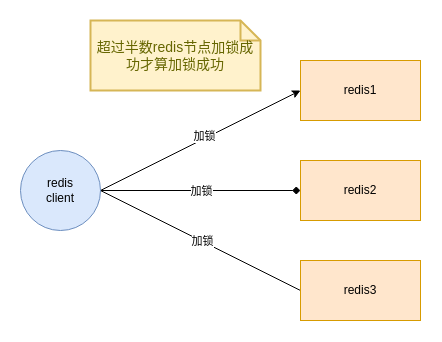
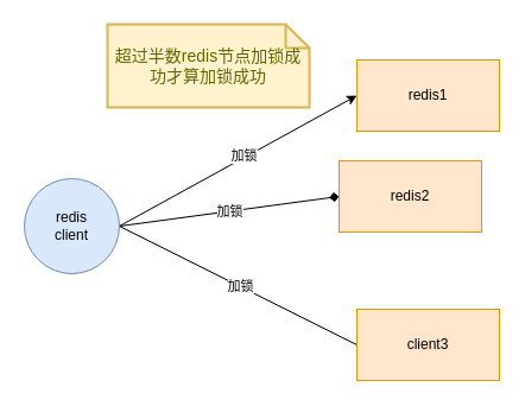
- <mxCell id="9" value="redis1" style="rounded=0;whiteSpace=wrap;html=1;fillColor=#ffe6cc;strokeColor=#d79b00;" vertex="1" parent="1"><mxGeometry x="300" y="60" width="120" height="60" as="geometry" /></mxCell>
+ <mxCell id="9" value="redis1" style="rounded=0;whiteSpace=wrap;html=1;fillColor=#ffe6cc;strokeColor=#d79b00;" vertex="1" parent="1"><mxGeometry x="300" y="50" width="120" height="60" as="geometry" /></mxCell>
- <mxCell id="10" value="redis2" style="rounded=0;whiteSpace=wrap;html=1;fillColor=#ffe6cc;strokeColor=#d79b00;" vertex="1" parent="1"><mxGeometry x="300" y="160" width="120" height="60" as="geometry" /></mxCell>
+ <mxCell id="10" value="redis2" style="rounded=0;whiteSpace=wrap;html=1;fillColor=#ffe6cc;strokeColor=#d79b00;" vertex="1" parent="1"><mxGeometry x="285" y="135" width="120" height="60" as="geometry" /></mxCell>
- <mxCell id="11" value="redis3" style="rounded=0;whiteSpace=wrap;html=1;fillColor=#ffe6cc;strokeColor=#d79b00;" vertex="1" parent="1"><mxGeometry x="300" y="260" width="120" height="60" as="geometry" /></mxCell>
+ <mxCell id="11" value="client3" style="rounded=0;whiteSpace=wrap;html=1;fillColor=#ffe6cc;strokeColor=#d79b00;" vertex="1" parent="1"><mxGeometry x="300" y="260" width="120" height="60" as="geometry" /></mxCell>
